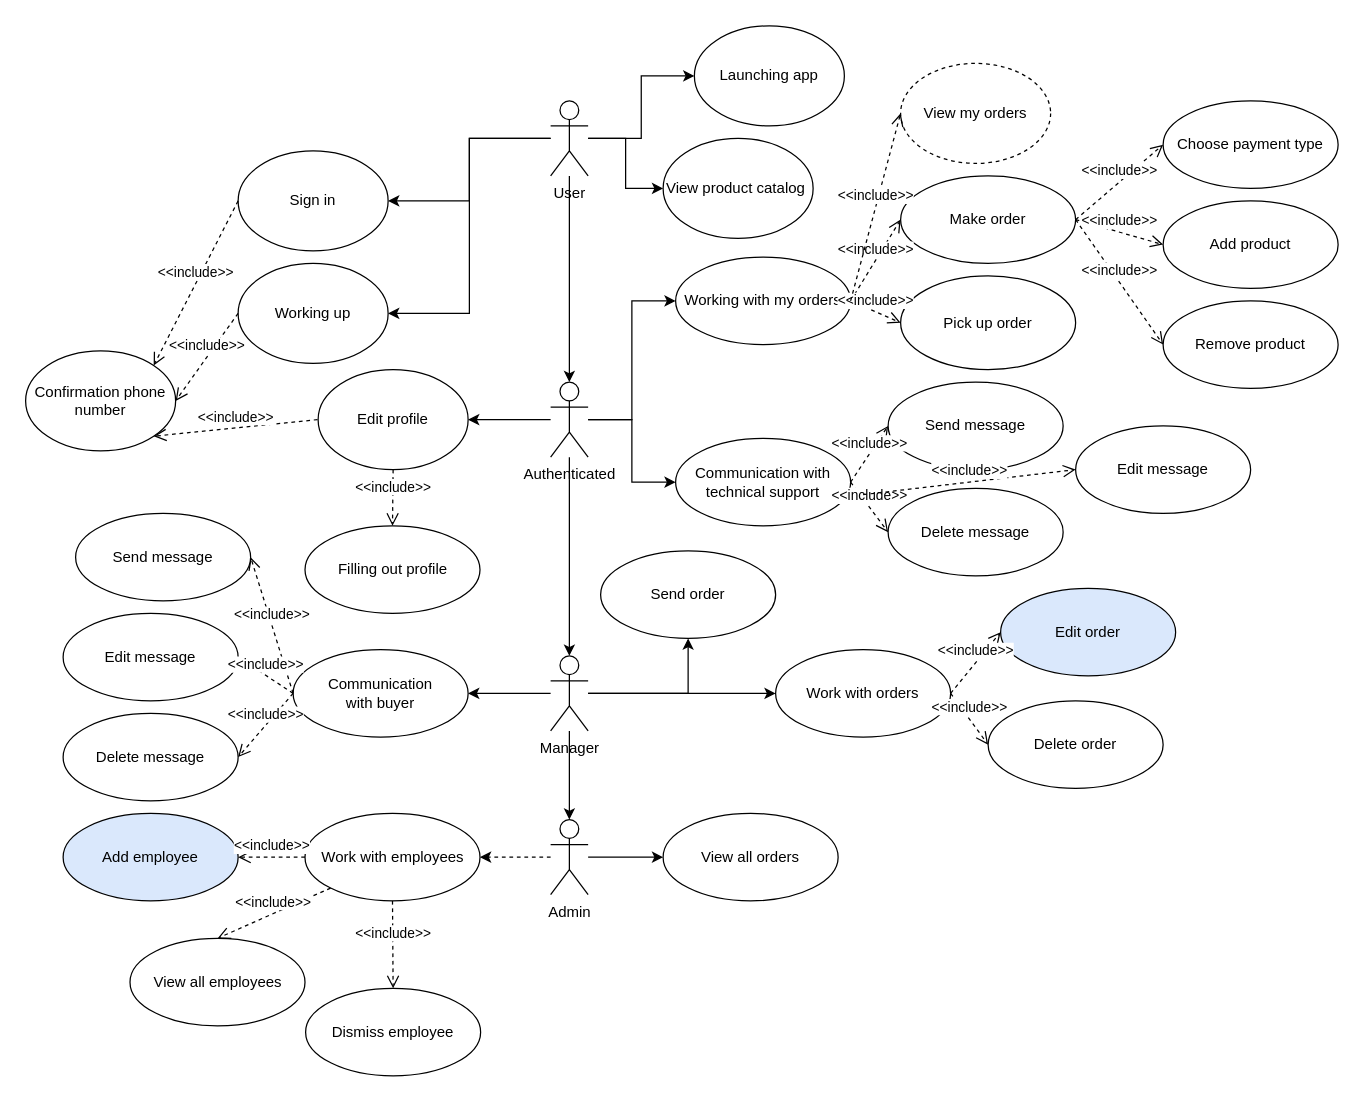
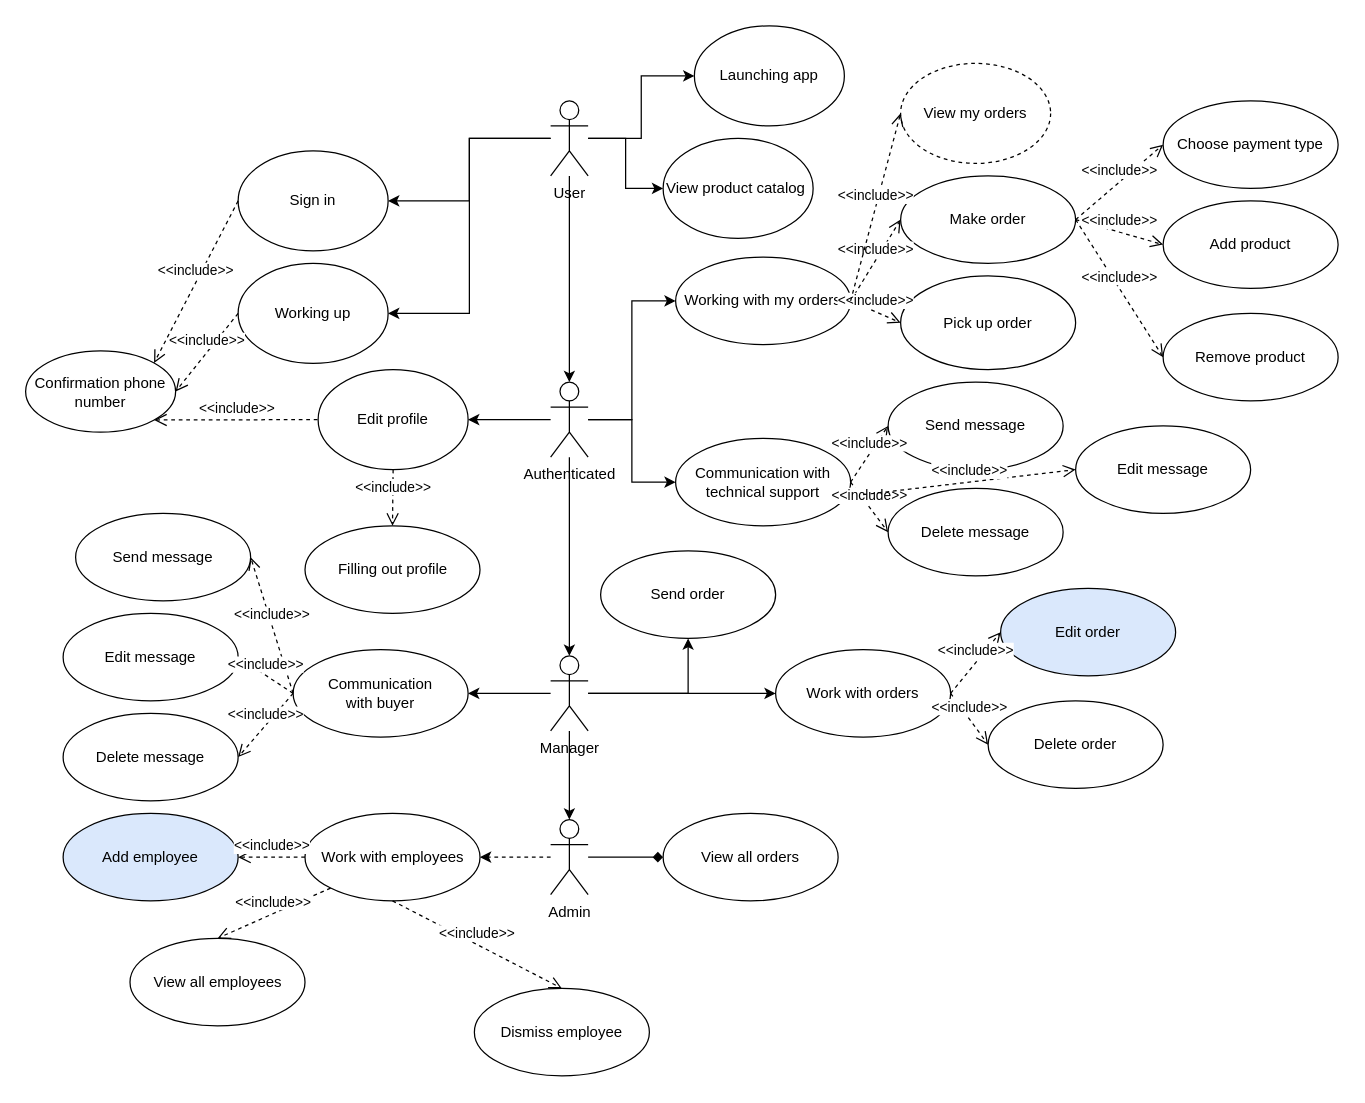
- <mxCell id="24" value="Remove product" style="ellipse;whiteSpace=wrap;html=1;" parent="1" vertex="1"><mxGeometry x="930" y="240" width="140" height="70" as="geometry" /></mxCell>
+ <mxCell id="24" value="Remove product" style="ellipse;whiteSpace=wrap;html=1;" parent="1" vertex="1"><mxGeometry x="930" y="250" width="140" height="70" as="geometry" /></mxCell>
- <mxCell id="13" value="Confirmation phone number" style="ellipse;whiteSpace=wrap;html=1;" parent="1" vertex="1"><mxGeometry x="20" y="280" width="120" height="80" as="geometry" /></mxCell>
+ <mxCell id="13" value="Confirmation phone number" style="ellipse;whiteSpace=wrap;html=1;" parent="1" vertex="1"><mxGeometry x="20" y="280" width="120" height="65" as="geometry" /></mxCell>
- <mxCell id="53" style="edgeStyle=orthogonalEdgeStyle;rounded=0;orthogonalLoop=1;jettySize=auto;html=1;entryX=0;entryY=0.5;entryDx=0;entryDy=0;" parent="1" source="54" target="55" edge="1"><mxGeometry relative="1" as="geometry" /></mxCell>
+ <mxCell id="53" style="edgeStyle=orthogonalEdgeStyle;rounded=0;orthogonalLoop=1;jettySize=auto;html=1;entryX=0;entryY=0.5;entryDx=0;entryDy=0;endArrow=diamond;" parent="1" source="54" target="55" edge="1"><mxGeometry relative="1" as="geometry" /></mxCell>
- <mxCell id="58" value="Dismiss employee" style="ellipse;whiteSpace=wrap;html=1;" parent="1" vertex="1"><mxGeometry x="244" y="790" width="140" height="70" as="geometry" /></mxCell>
+ <mxCell id="58" value="Dismiss employee" style="ellipse;whiteSpace=wrap;html=1;" parent="1" vertex="1"><mxGeometry x="379" y="790" width="140" height="70" as="geometry" /></mxCell>
